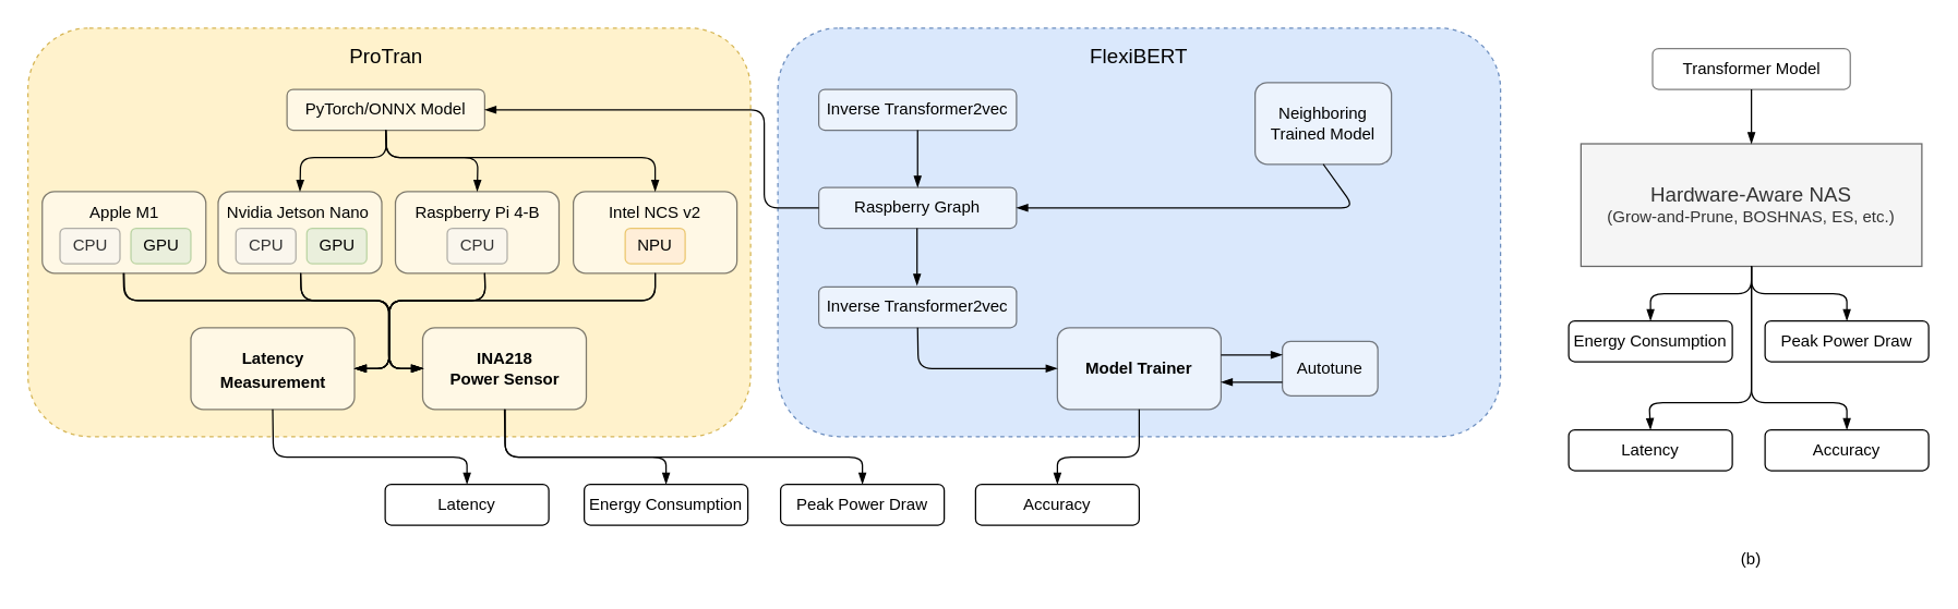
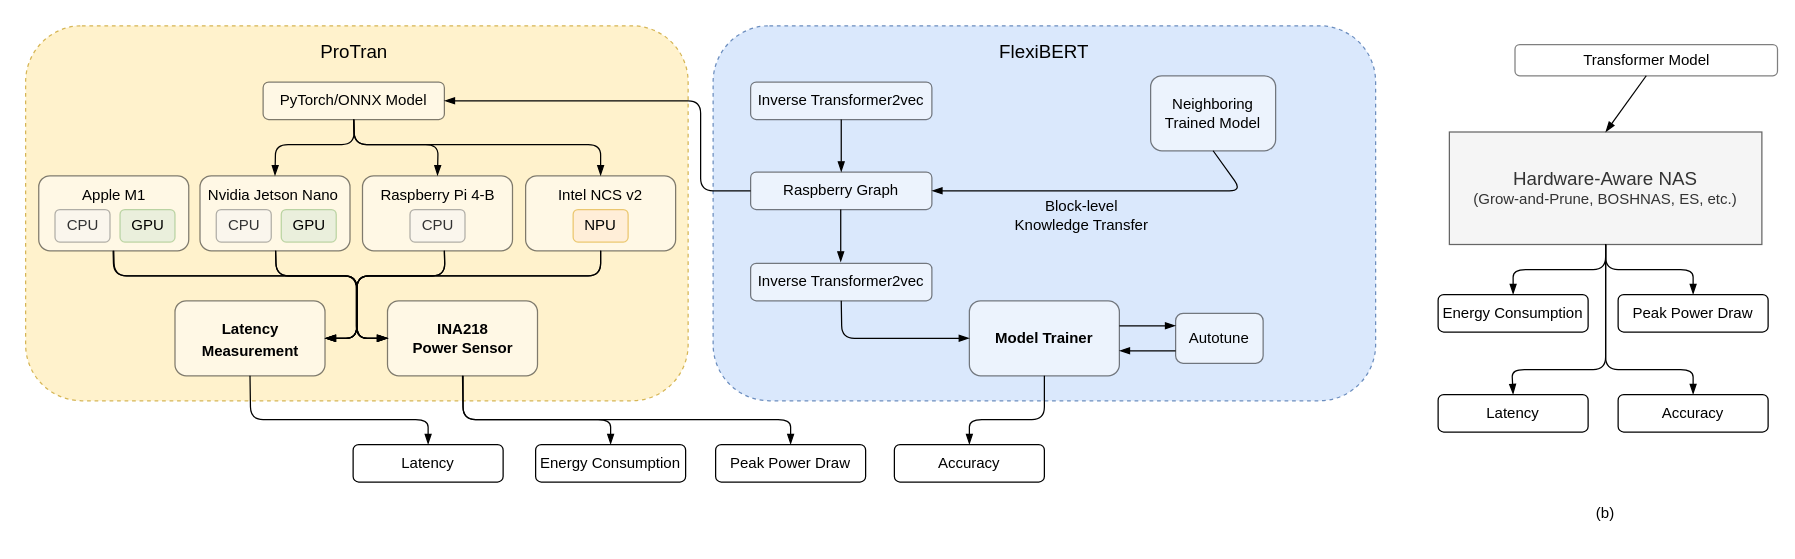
- <mxCell id="57" value="Transformer Model" style="rounded=1;whiteSpace=wrap;html=1;opacity=50;" vertex="1" parent="1"><mxGeometry x="1211.5" y="35" width="145" height="30" as="geometry" /></mxCell>
+ <mxCell id="57" value="Transformer Model" style="rounded=1;whiteSpace=wrap;html=1;opacity=50;" vertex="1" parent="1"><mxGeometry x="1211.5" y="35" width="210" height="25" as="geometry" /></mxCell>
+ <mxCell id="51" value="Block-level Knowledge Transfer" style="text;html=1;strokeColor=none;fillColor=none;align=center;verticalAlign=middle;whiteSpace=wrap;rounded=0;fontSize=12;" vertex="1" parent="1"><mxGeometry x="805" y="152" width="120" height="40" as="geometry" /></mxCell>
